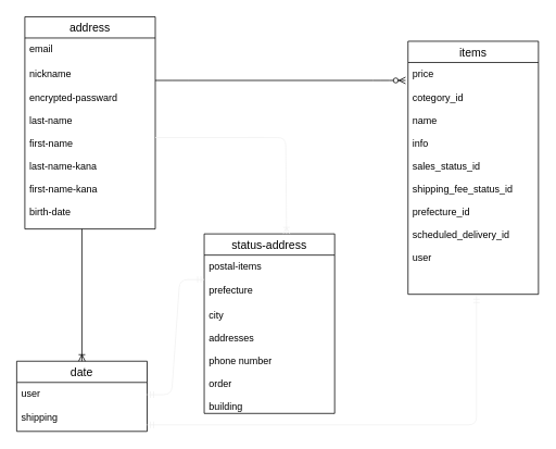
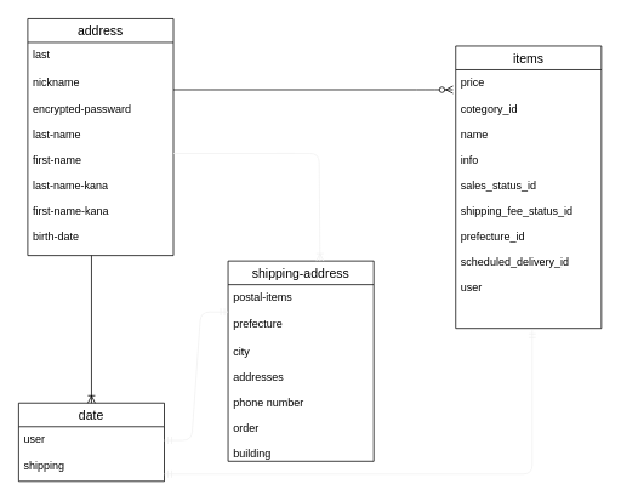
- <mxCell id="6" value="email" style="text;strokeColor=none;fillColor=none;spacingLeft=4;spacingRight=4;overflow=hidden;rotatable=0;points=[[0,0.5],[1,0.5]];portConstraint=eastwest;fontSize=12;" vertex="1" parent="5"><mxGeometry y="26" width="160" height="30" as="geometry" /></mxCell>
+ <mxCell id="6" value="last" style="text;strokeColor=none;fillColor=none;spacingLeft=4;spacingRight=4;overflow=hidden;rotatable=0;points=[[0,0.5],[1,0.5]];portConstraint=eastwest;fontSize=12;" vertex="1" parent="5"><mxGeometry y="26" width="160" height="30" as="geometry" /></mxCell>
- <mxCell id="13" value="status-address" style="swimlane;fontStyle=0;childLayout=stackLayout;horizontal=1;startSize=26;horizontalStack=0;resizeParent=1;resizeParentMax=0;resizeLast=0;collapsible=1;marginBottom=0;align=center;fontSize=14;" vertex="1" parent="1"><mxGeometry x="250" y="286" width="160" height="220" as="geometry" /></mxCell>
+ <mxCell id="13" value="shipping-address" style="swimlane;fontStyle=0;childLayout=stackLayout;horizontal=1;startSize=26;horizontalStack=0;resizeParent=1;resizeParentMax=0;resizeLast=0;collapsible=1;marginBottom=0;align=center;fontSize=14;" vertex="1" parent="1"><mxGeometry x="250" y="286" width="160" height="220" as="geometry" /></mxCell>
